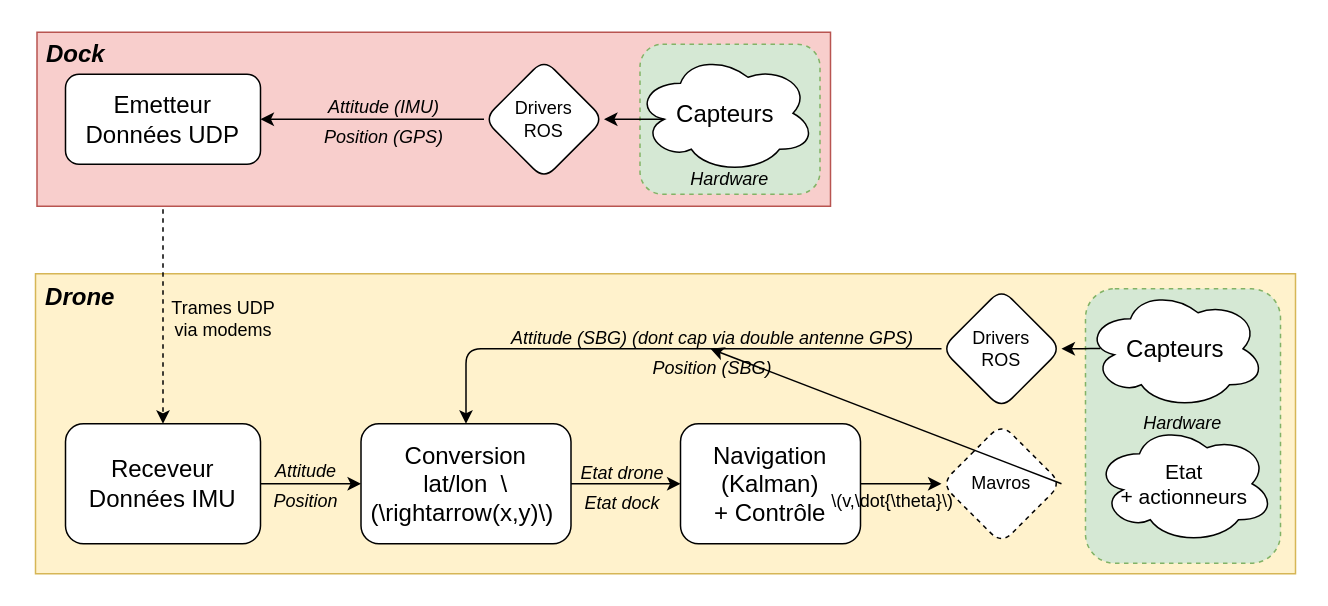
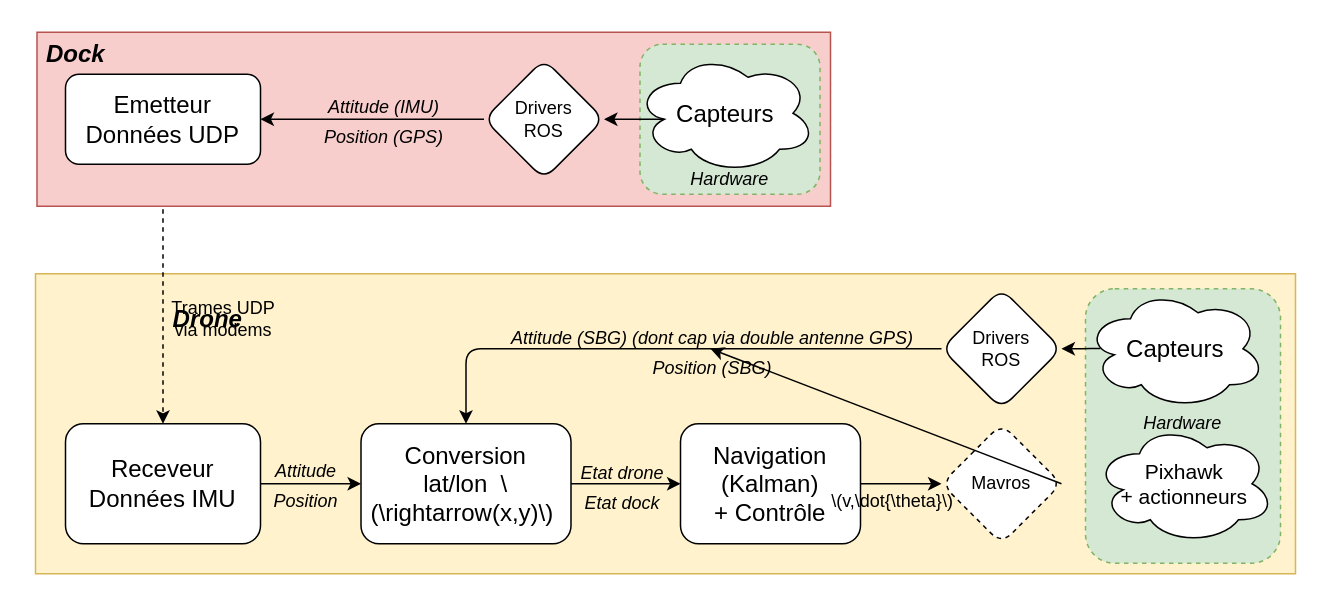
- <mxCell id="19" value="&lt;i&gt;&lt;font size=&quot;1&quot; style=&quot;&quot;&gt;&lt;b style=&quot;font-size: 16px;&quot;&gt;Drone&lt;/b&gt;&lt;/font&gt;&lt;/i&gt;" style="text;html=1;strokeColor=none;fillColor=none;align=center;verticalAlign=middle;whiteSpace=wrap;rounded=0;shadow=0;dashed=1;sketch=0;" vertex="1" parent="1"><mxGeometry x="23" y="182" width="60" height="30" as="geometry" /></mxCell>
+ <mxCell id="19" value="&lt;i&gt;&lt;font size=&quot;1&quot; style=&quot;&quot;&gt;&lt;b style=&quot;font-size: 16px;&quot;&gt;Drone&lt;/b&gt;&lt;/font&gt;&lt;/i&gt;" style="text;html=1;strokeColor=none;fillColor=none;align=center;verticalAlign=middle;whiteSpace=wrap;rounded=0;shadow=0;dashed=1;sketch=0;" vertex="1" parent="1"><mxGeometry x="108" y="197" width="60" height="30" as="geometry" /></mxCell>
- <mxCell id="10" value="&lt;font style=&quot;font-size: 14px;&quot;&gt;Etat&lt;br&gt;+ actionneurs&lt;/font&gt;" style="ellipse;shape=cloud;whiteSpace=wrap;html=1;" vertex="1" parent="1"><mxGeometry x="729" y="282" width="120" height="80" as="geometry" /></mxCell>
+ <mxCell id="10" value="&lt;font style=&quot;font-size: 14px;&quot;&gt;Pixhawk&lt;br&gt;+ actionneurs&lt;/font&gt;" style="ellipse;shape=cloud;whiteSpace=wrap;html=1;" vertex="1" parent="1"><mxGeometry x="729" y="282" width="120" height="80" as="geometry" /></mxCell>
